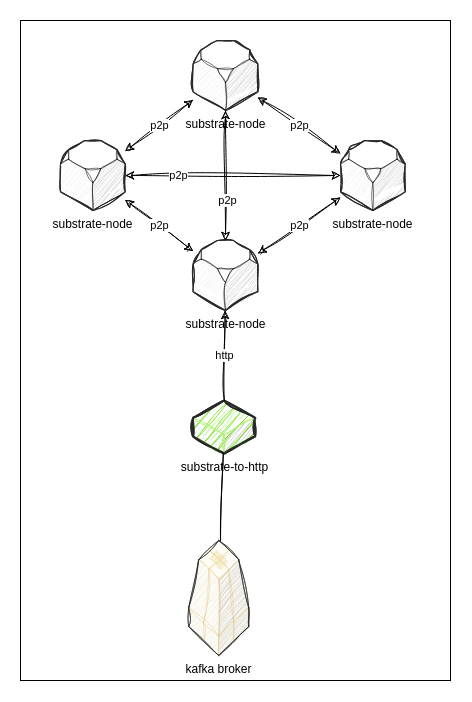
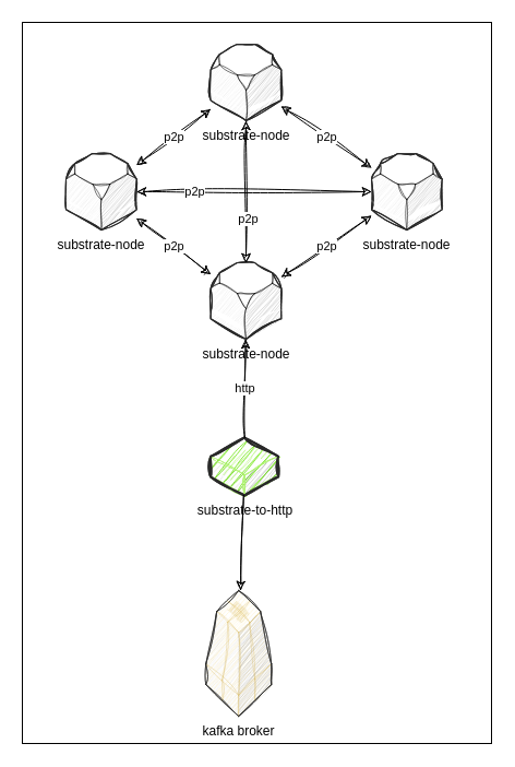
- <mxCell id="18" value="" style="endArrow=none;html=1;rounded=0;sketch=1;curveFitting=1;jiggle=2;" edge="1" parent="1" source="15" target="17"><mxGeometry width="50" height="50" relative="1" as="geometry"><mxPoint x="180" y="470" as="sourcePoint" /><mxPoint x="230" y="420" as="targetPoint" /></mxGeometry></mxCell>
+ <mxCell id="18" value="" style="endArrow=classic;html=1;rounded=0;sketch=1;curveFitting=1;jiggle=2;" edge="1" parent="1" source="15" target="17"><mxGeometry width="50" height="50" relative="1" as="geometry"><mxPoint x="180" y="470" as="sourcePoint" /><mxPoint x="230" y="420" as="targetPoint" /></mxGeometry></mxCell>
